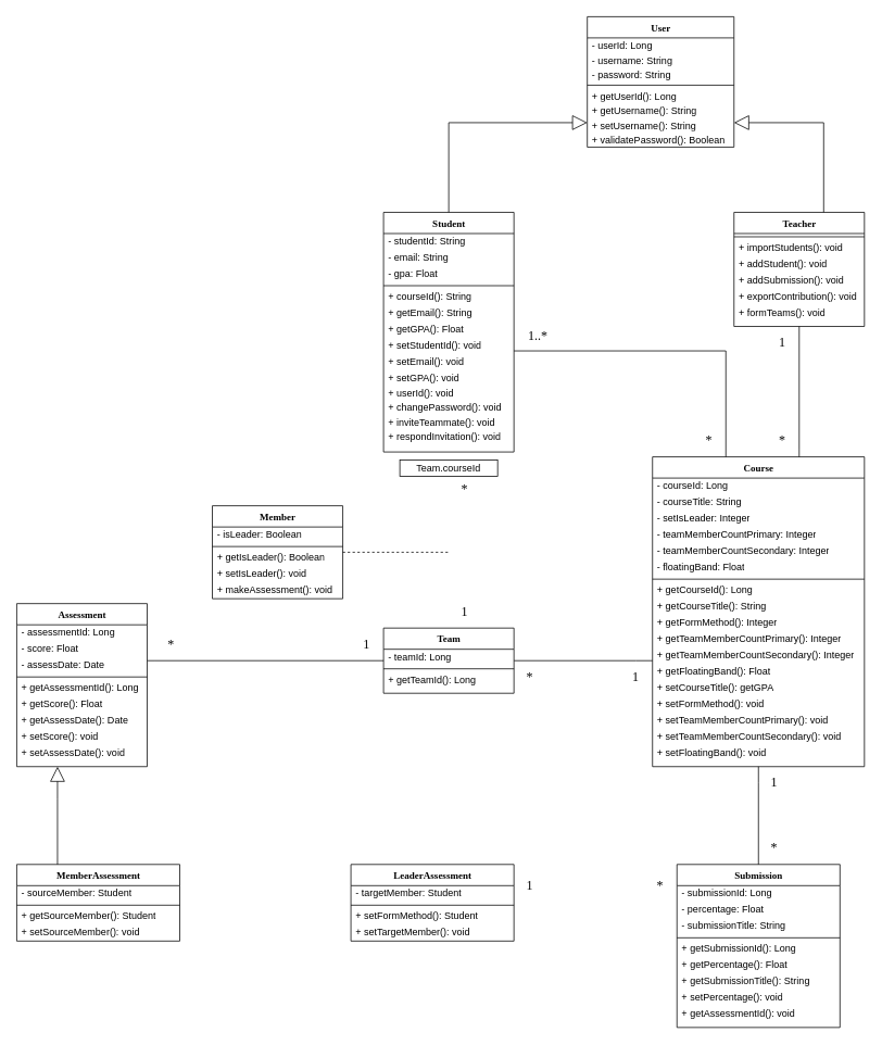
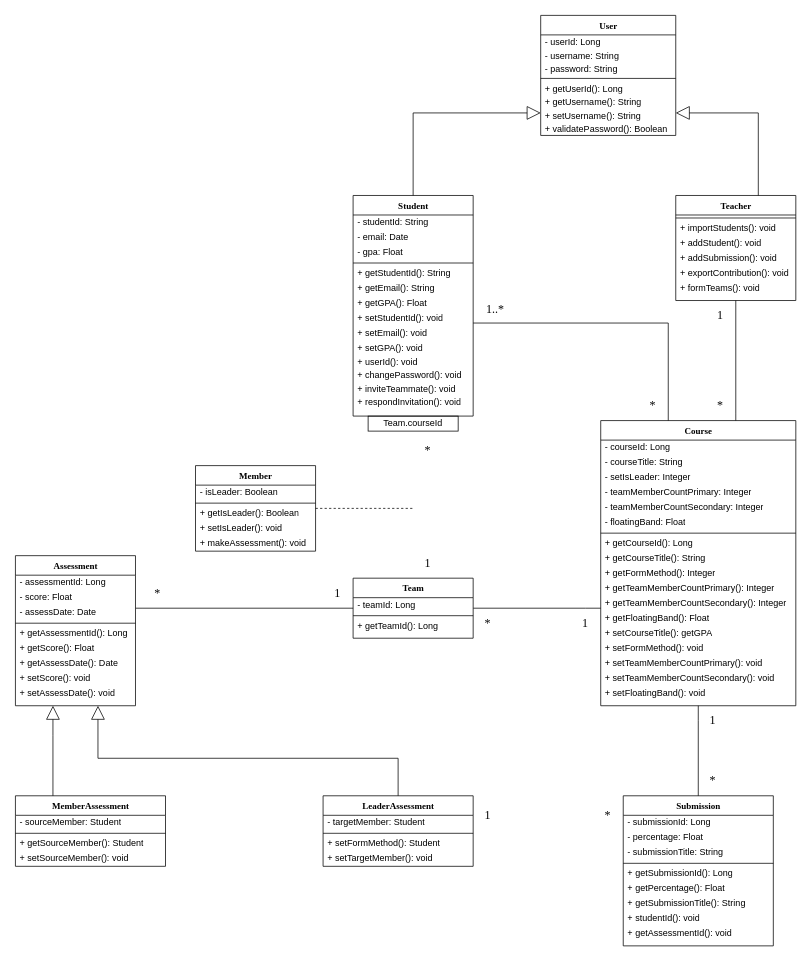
- <mxCell id="14" value="- email: String" style="text;html=1;strokeColor=none;fillColor=none;align=left;verticalAlign=top;spacingLeft=4;spacingRight=4;whiteSpace=wrap;overflow=hidden;rotatable=0;points=[[0,0.5],[1,0.5]];portConstraint=eastwest;spacingTop=-4;" vertex="1" parent="12"><mxGeometry y="46" width="160" height="20" as="geometry" /></mxCell>
+ <mxCell id="14" value="- email: Date" style="text;html=1;strokeColor=none;fillColor=none;align=left;verticalAlign=top;spacingLeft=4;spacingRight=4;whiteSpace=wrap;overflow=hidden;rotatable=0;points=[[0,0.5],[1,0.5]];portConstraint=eastwest;spacingTop=-4;" vertex="1" parent="12"><mxGeometry y="46" width="160" height="20" as="geometry" /></mxCell>
- <mxCell id="17" value="+ courseId(): String" style="text;html=1;strokeColor=none;fillColor=none;align=left;verticalAlign=top;spacingLeft=4;spacingRight=4;whiteSpace=wrap;overflow=hidden;rotatable=0;points=[[0,0.5],[1,0.5]];portConstraint=eastwest;spacingTop=-4;" parent="12" vertex="1"><mxGeometry y="94" width="160" height="20" as="geometry" /></mxCell>
+ <mxCell id="17" value="+ getStudentId(): String" style="text;html=1;strokeColor=none;fillColor=none;align=left;verticalAlign=top;spacingLeft=4;spacingRight=4;whiteSpace=wrap;overflow=hidden;rotatable=0;points=[[0,0.5],[1,0.5]];portConstraint=eastwest;spacingTop=-4;" parent="12" vertex="1"><mxGeometry y="94" width="160" height="20" as="geometry" /></mxCell>
- <mxCell id="65" value="Team.courseId" style="text;html=1;strokeColor=#000000;fillColor=none;align=center;verticalAlign=middle;whiteSpace=wrap;rounded=0;fontSize=12;" vertex="1" parent="1"><mxGeometry x="490" y="564" width="120" height="20" as="geometry" /></mxCell>
+ <mxCell id="65" value="Team.courseId" style="text;html=1;strokeColor=#000000;fillColor=none;align=center;verticalAlign=middle;whiteSpace=wrap;rounded=0;fontSize=12;" vertex="1" parent="1"><mxGeometry x="490" y="554" width="120" height="20" as="geometry" /></mxCell>
+ <mxCell id="99" style="edgeStyle=orthogonalEdgeStyle;rounded=0;orthogonalLoop=1;jettySize=auto;html=1;endArrow=block;endFill=0;fontSize=12;startSize=8;endSize=16;" edge="1" parent="1" source="94" target="76"><mxGeometry relative="1" as="geometry"><mxPoint x="480" y="1020" as="sourcePoint" /><mxPoint x="480" y="900" as="targetPoint" /><Array as="points"><mxPoint x="530" y="1010" /><mxPoint x="130" y="1010" /></Array></mxGeometry></mxCell>
- <mxCell id="109" value="+ setPercentage(): void" style="text;html=1;strokeColor=none;fillColor=none;align=left;verticalAlign=top;spacingLeft=4;spacingRight=4;whiteSpace=wrap;overflow=hidden;rotatable=0;points=[[0,0.5],[1,0.5]];portConstraint=eastwest;spacingTop=-4;" vertex="1" parent="101"><mxGeometry y="154" width="200" height="20" as="geometry" /></mxCell>
+ <mxCell id="109" value="+ studentId(): void" style="text;html=1;strokeColor=none;fillColor=none;align=left;verticalAlign=top;spacingLeft=4;spacingRight=4;whiteSpace=wrap;overflow=hidden;rotatable=0;points=[[0,0.5],[1,0.5]];portConstraint=eastwest;spacingTop=-4;" vertex="1" parent="101"><mxGeometry y="154" width="200" height="20" as="geometry" /></mxCell>
